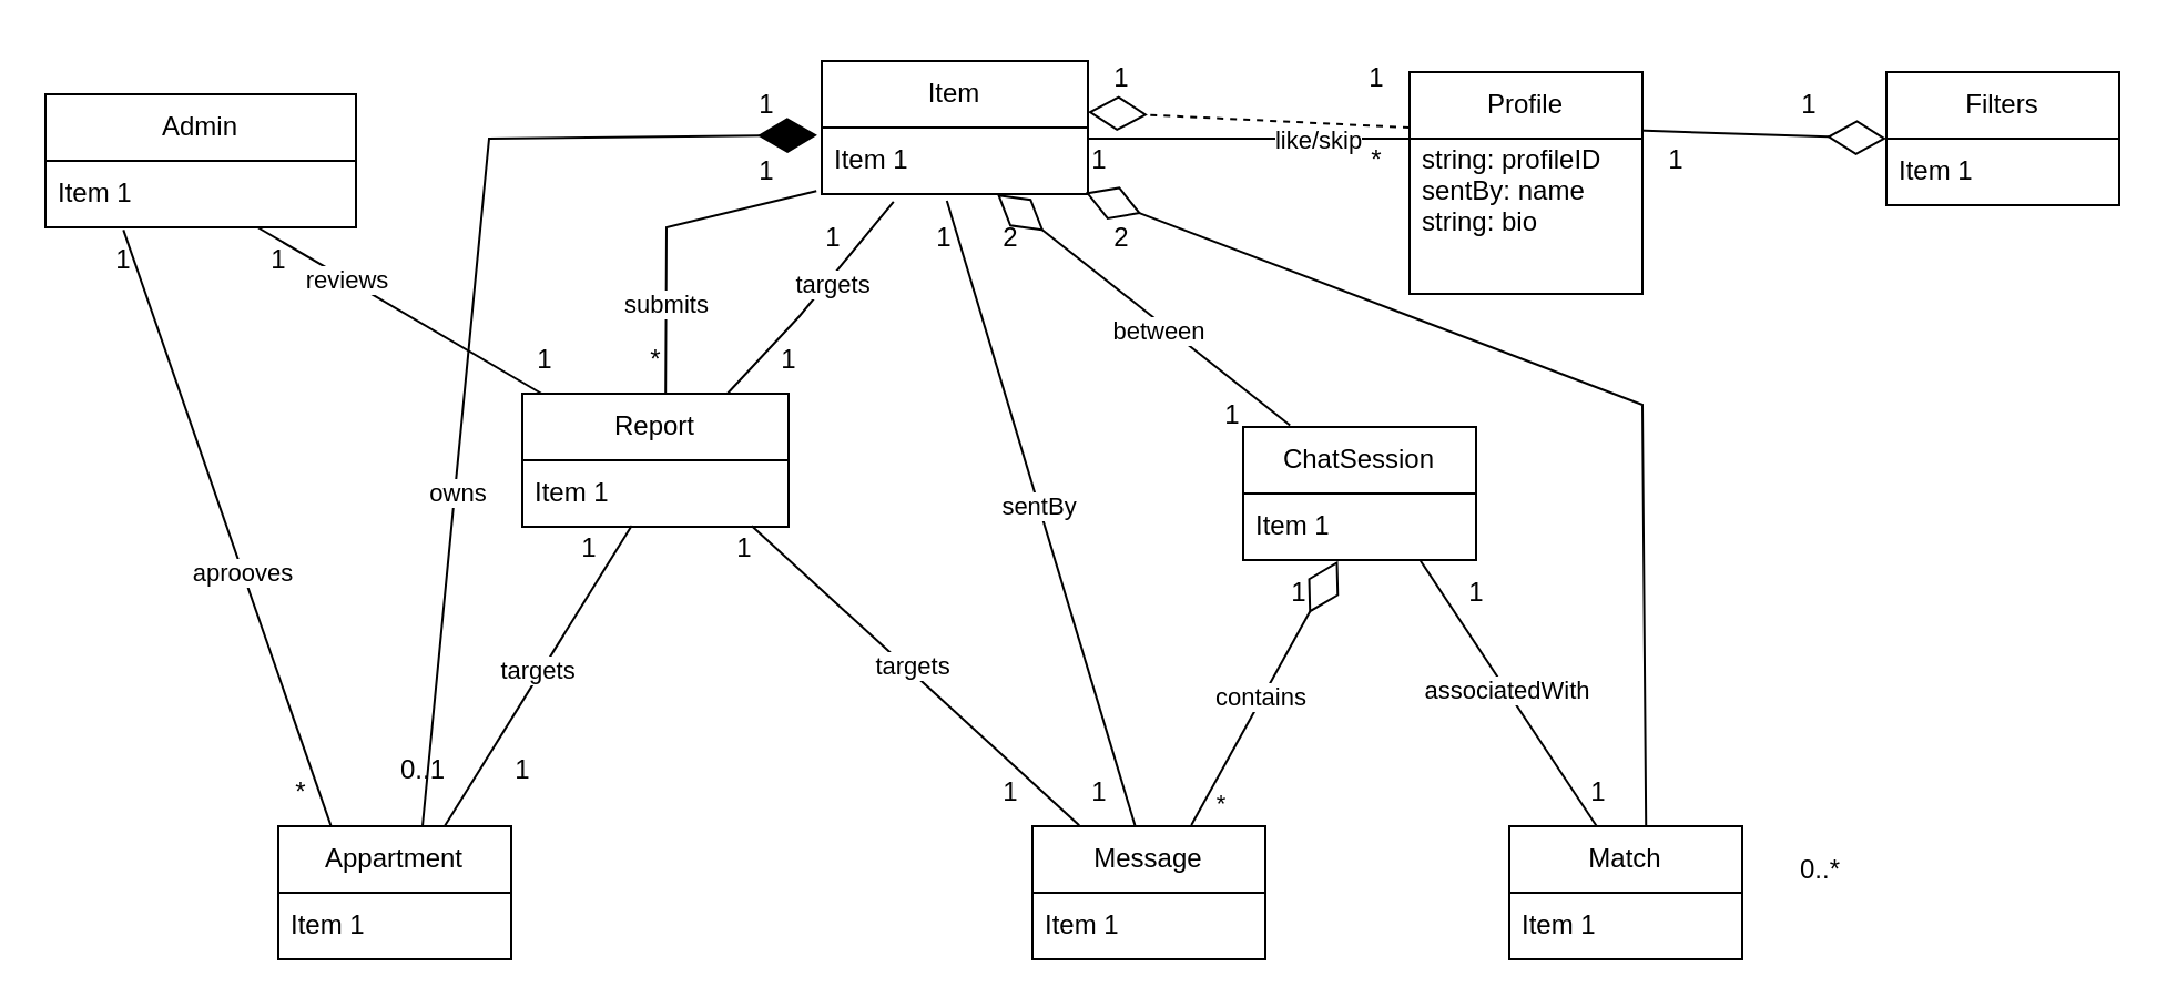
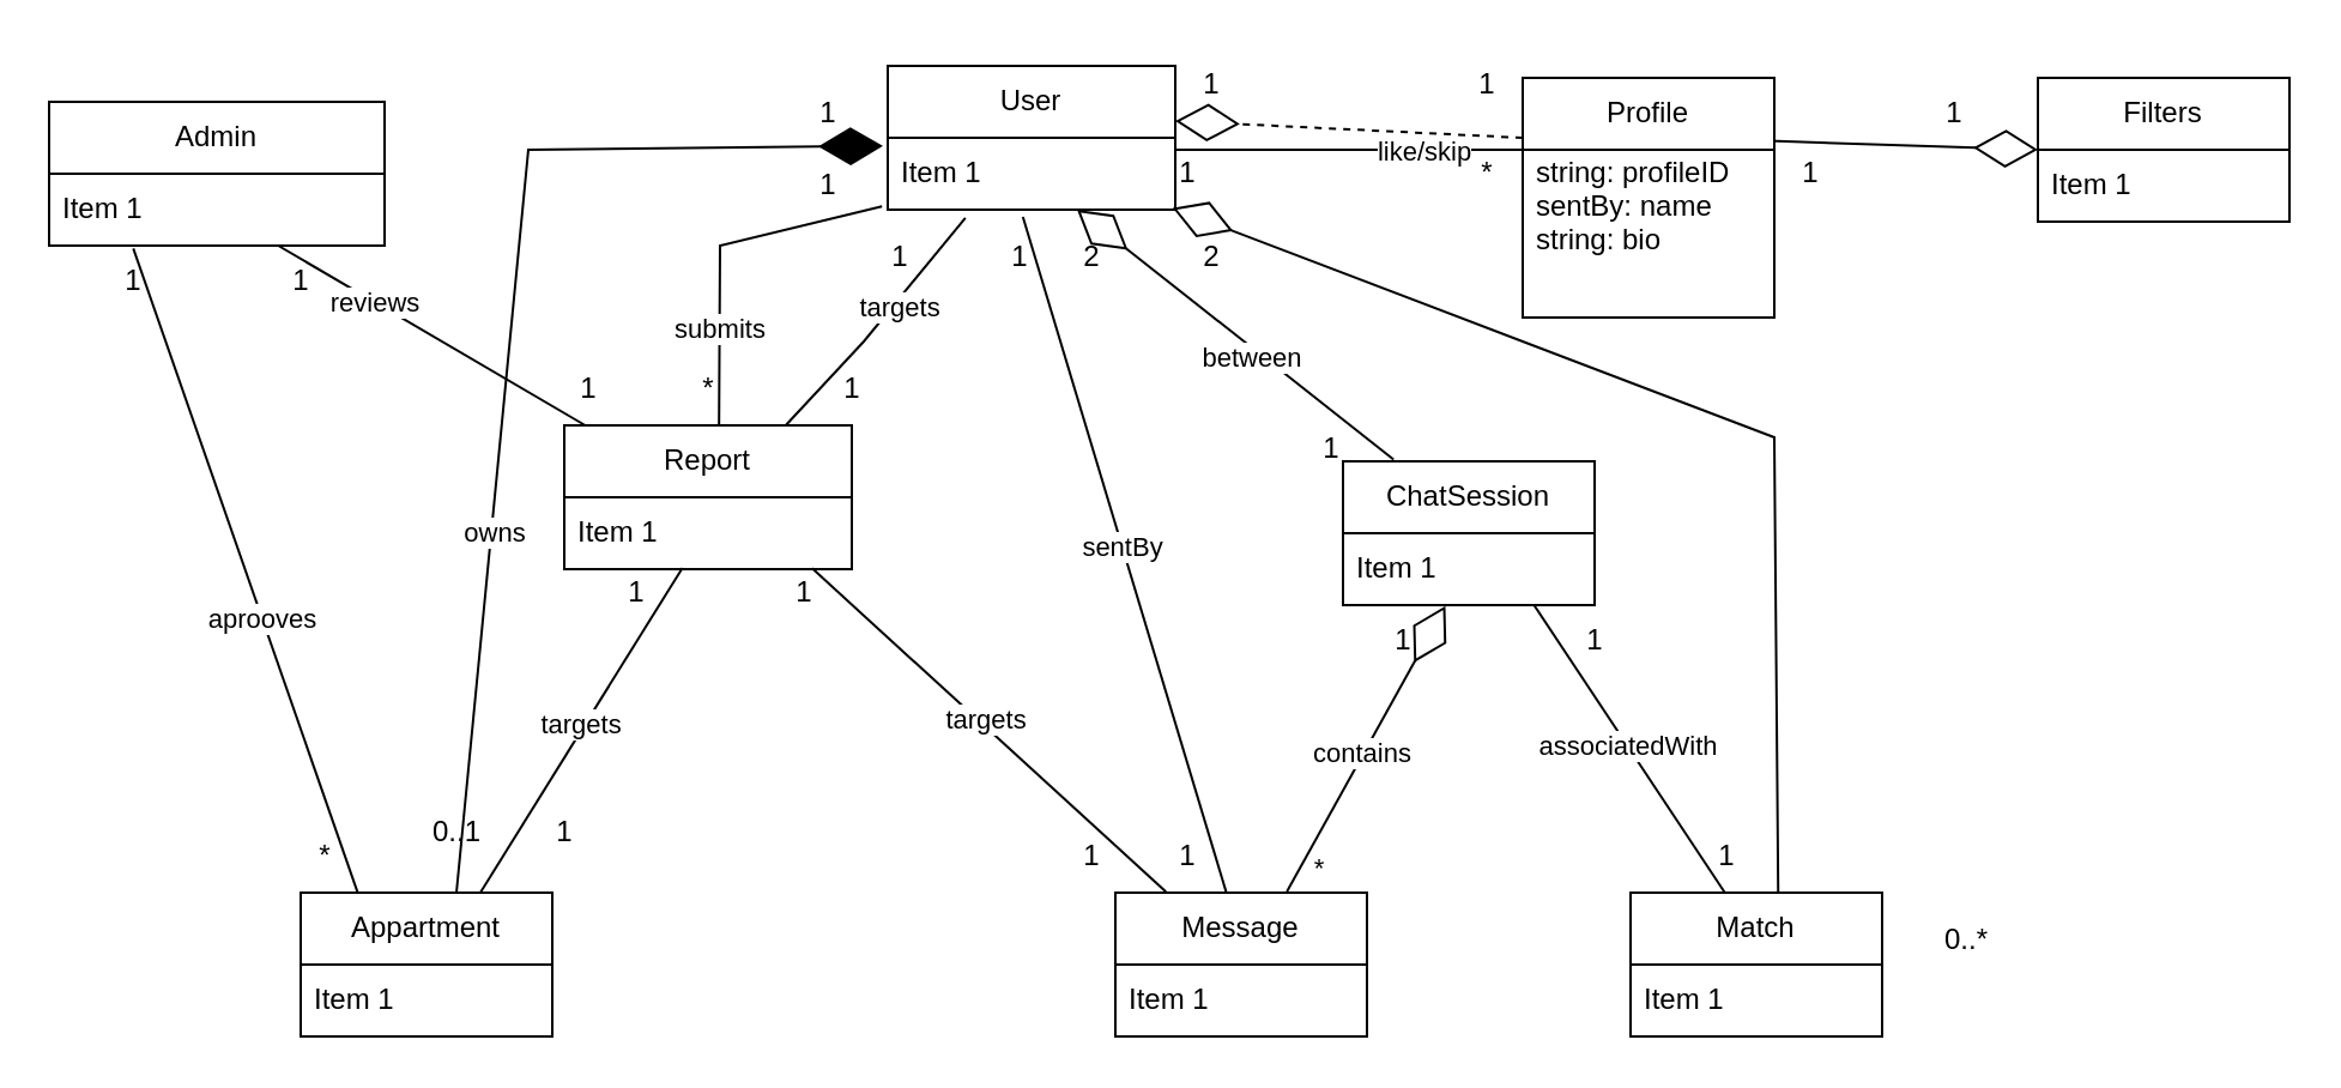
- <mxCell id="61" value="Item" style="swimlane;fontStyle=0;childLayout=stackLayout;horizontal=1;startSize=30;horizontalStack=0;resizeParent=1;resizeParentMax=0;resizeLast=0;collapsible=1;marginBottom=0;whiteSpace=wrap;html=1;" parent="1" vertex="1"><mxGeometry x="370" y="27" width="120" height="60" as="geometry"><mxRectangle x="125" y="170" width="70" height="30" as="alternateBounds" /></mxGeometry></mxCell>
+ <mxCell id="61" value="User" style="swimlane;fontStyle=0;childLayout=stackLayout;horizontal=1;startSize=30;horizontalStack=0;resizeParent=1;resizeParentMax=0;resizeLast=0;collapsible=1;marginBottom=0;whiteSpace=wrap;html=1;" parent="1" vertex="1"><mxGeometry x="370" y="27" width="120" height="60" as="geometry"><mxRectangle x="125" y="170" width="70" height="30" as="alternateBounds" /></mxGeometry></mxCell>
